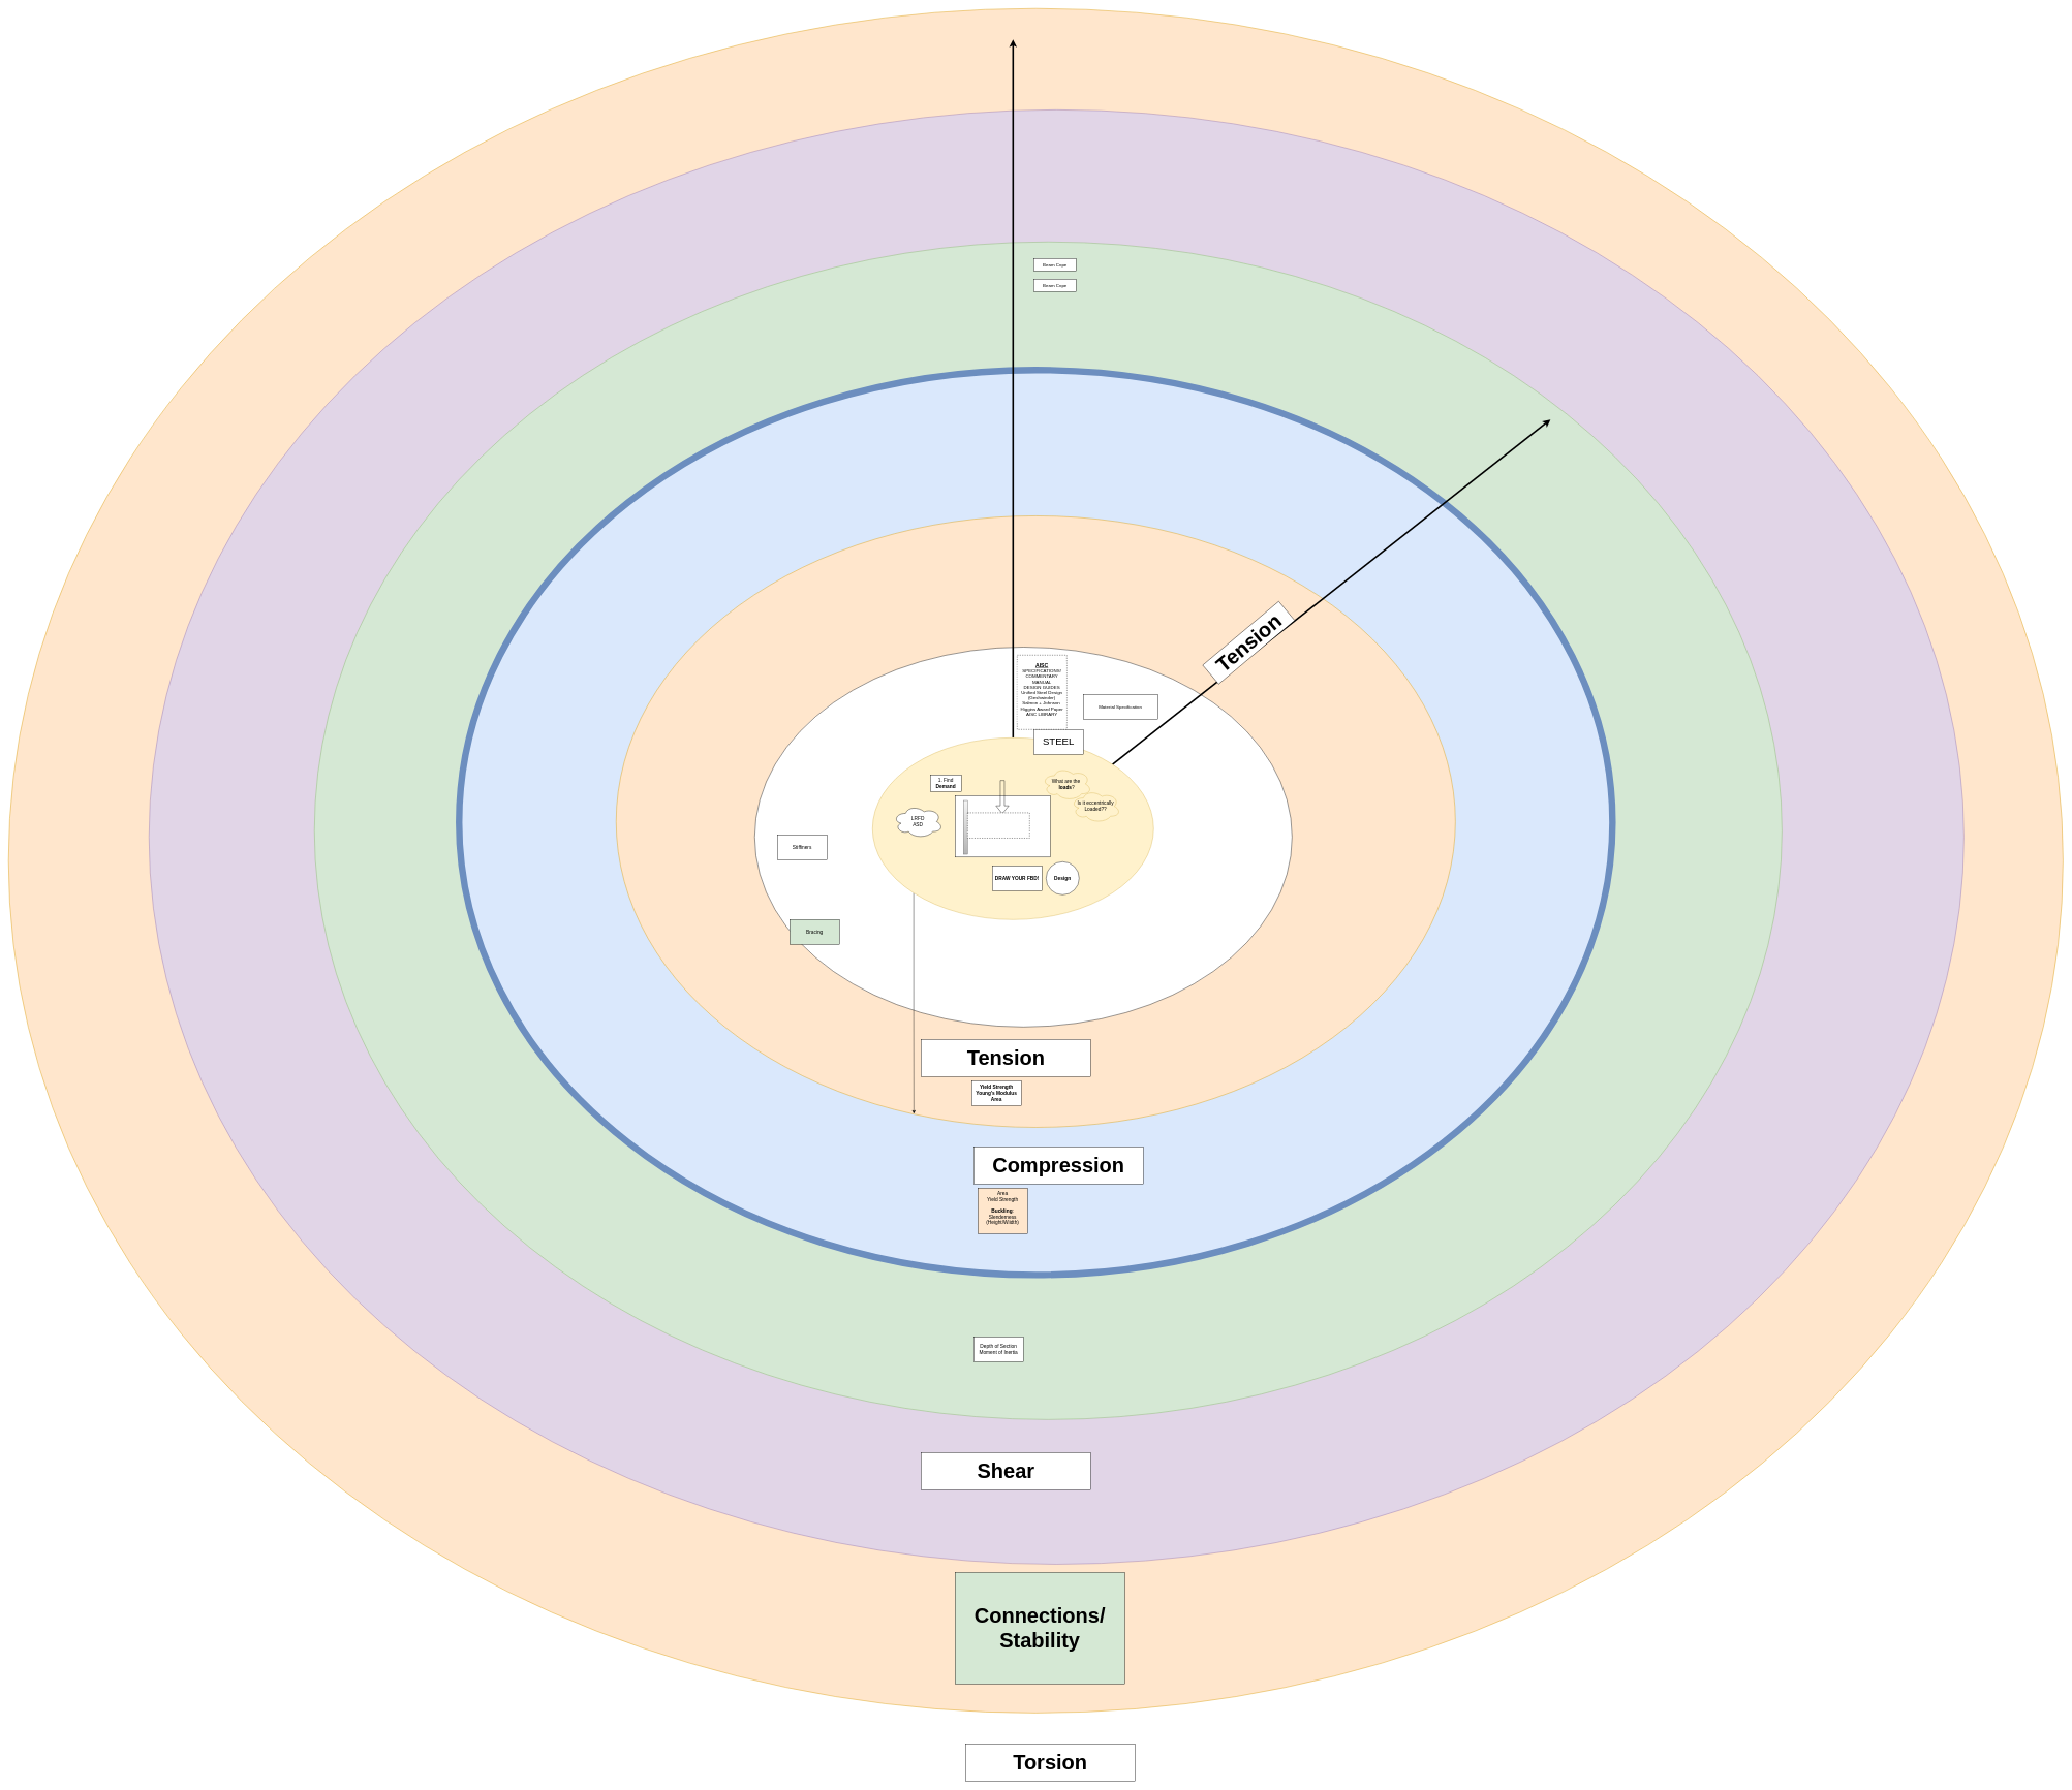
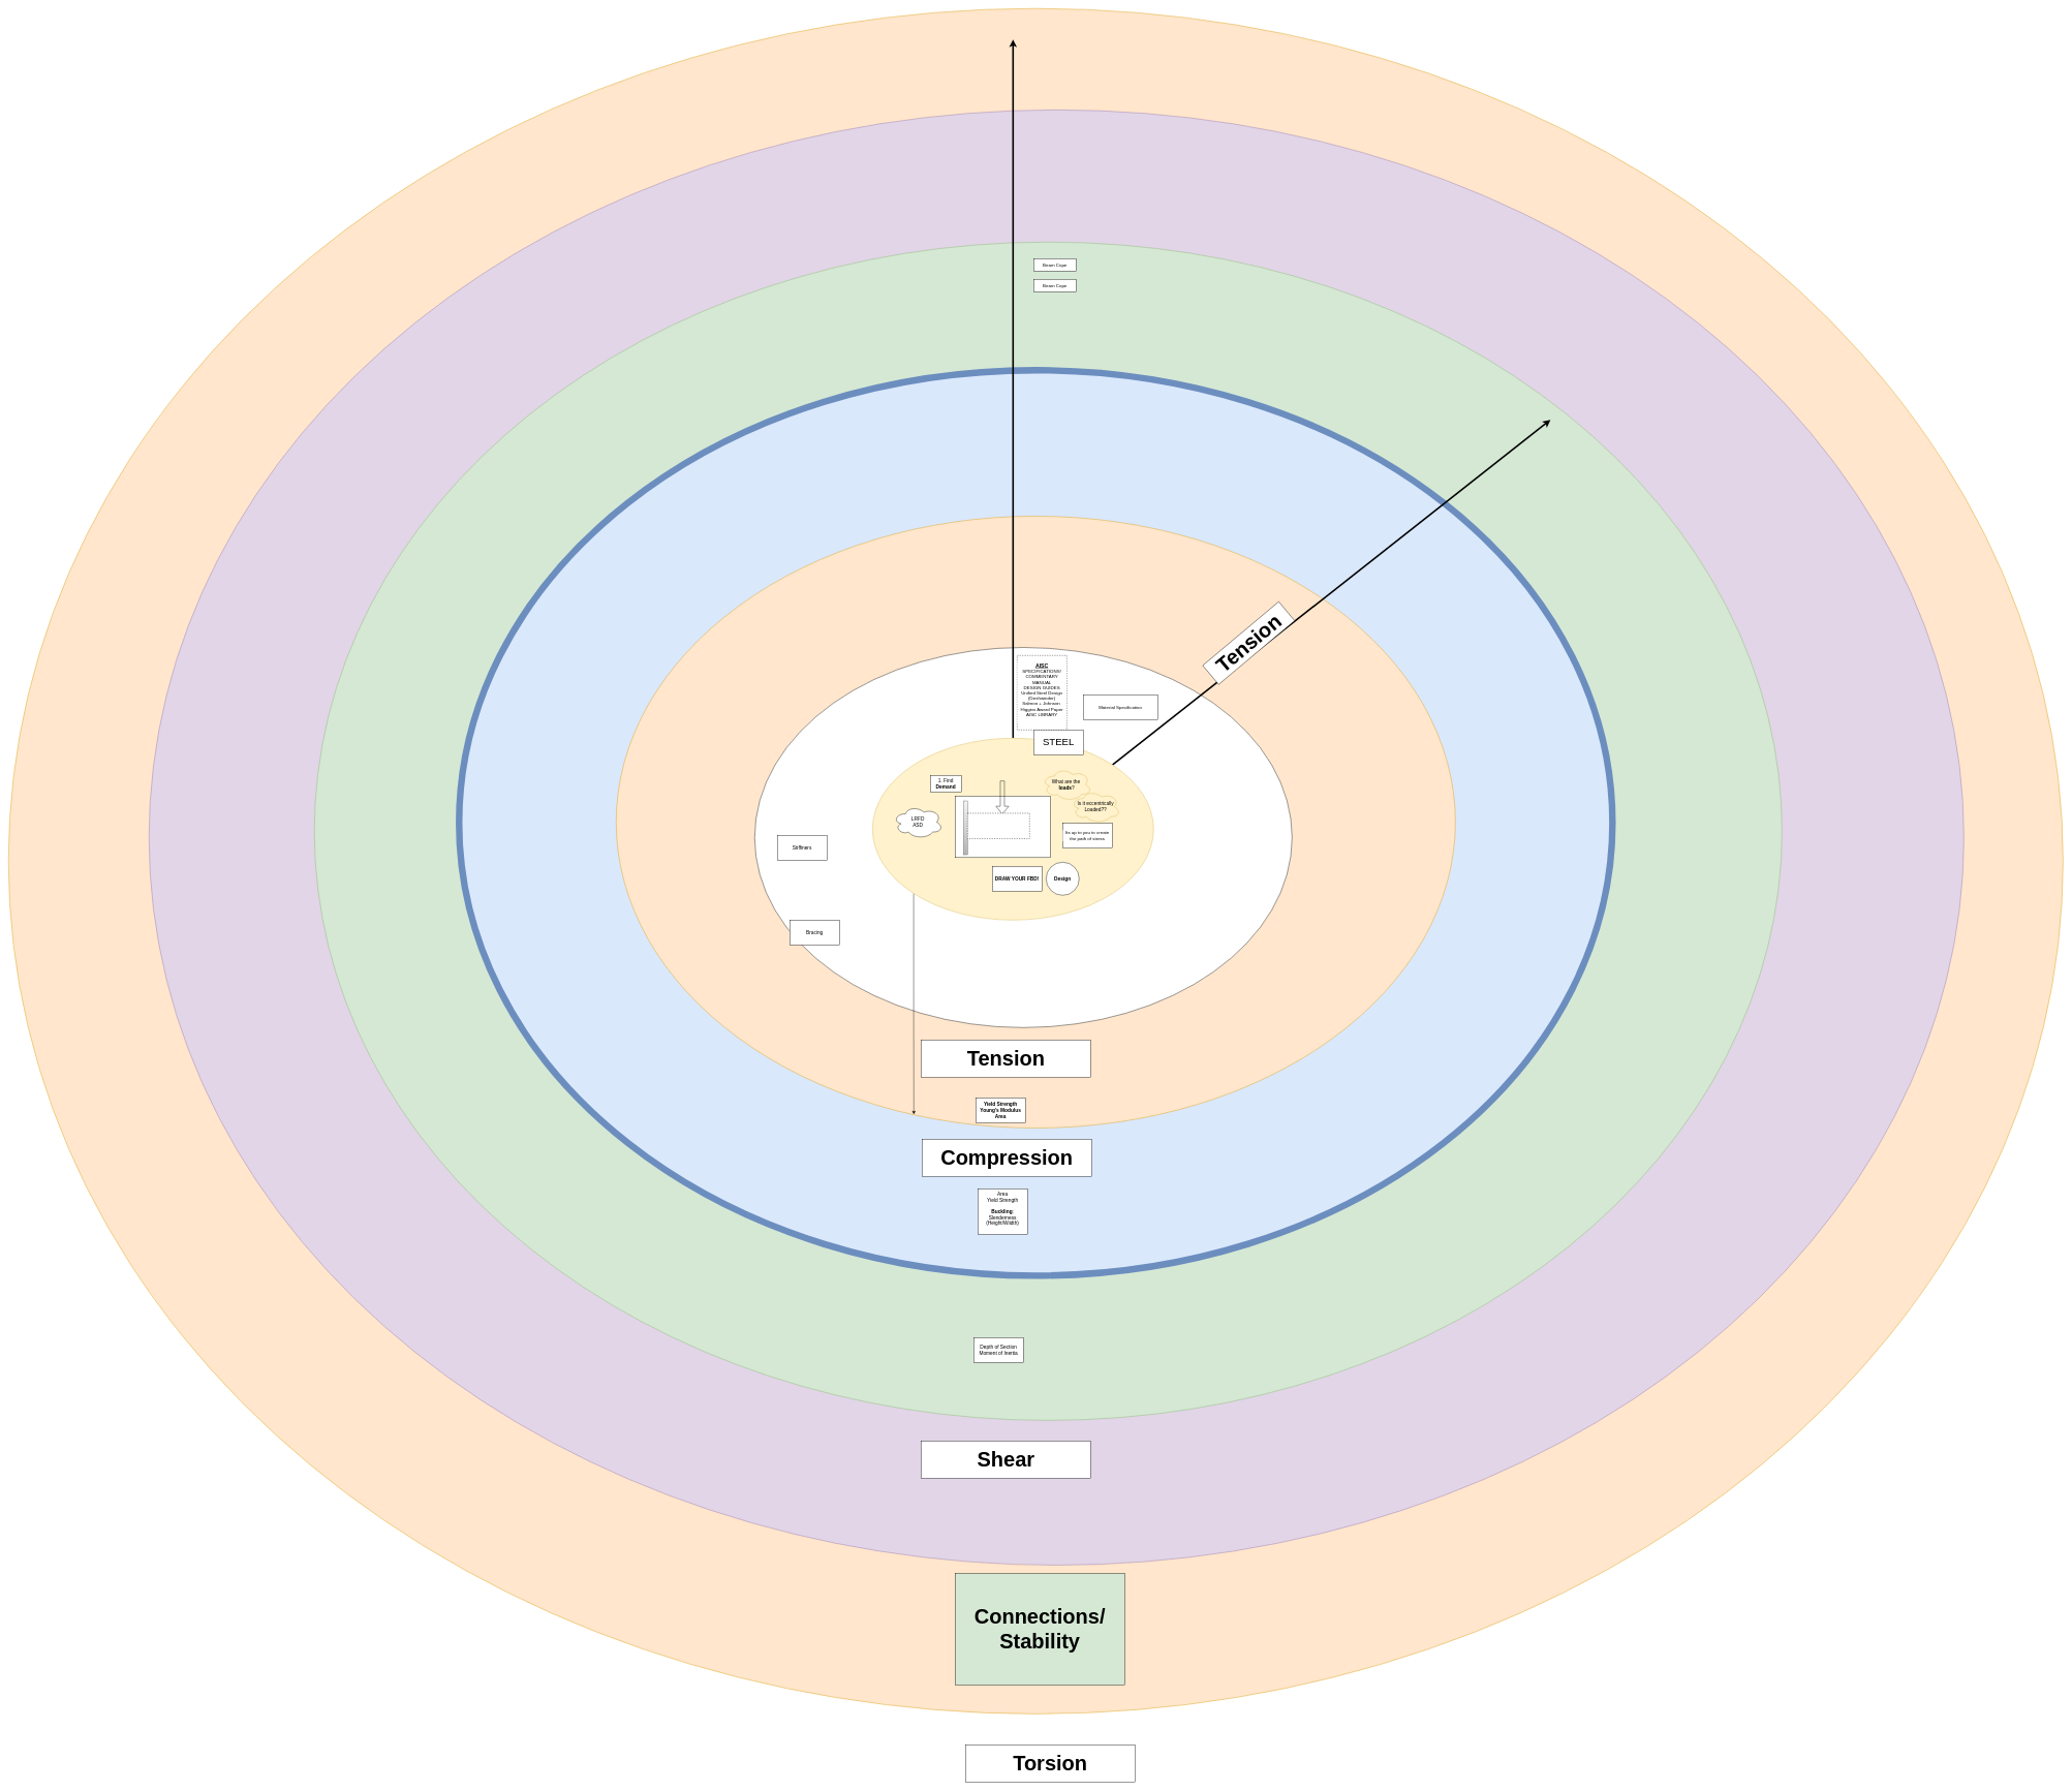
+ <mxCell id="18" value="Its up to you to create the path of stress" style="whiteSpace=wrap;html=1;fontFamily=Helvetica;fontSize=11;fontColor=default;labelBackgroundColor=default;" parent="1" vertex="1"><mxGeometry x="2570" y="1990.88" width="120" height="60" as="geometry" /></mxCell>
- <mxCell id="27" value="Bracing" style="whiteSpace=wrap;html=1;fillColor=#d5e8d4;" parent="1" vertex="1"><mxGeometry x="1910" y="2225" width="120" height="60" as="geometry" /></mxCell>
+ <mxCell id="27" value="Bracing" style="whiteSpace=wrap;html=1;" parent="1" vertex="1"><mxGeometry x="1910" y="2225" width="120" height="60" as="geometry" /></mxCell>
- <mxCell id="21" value="&lt;b&gt;Yield Strength&lt;/b&gt;&lt;div&gt;&lt;b&gt;Young's Modulus&lt;/b&gt;&lt;/div&gt;&lt;div&gt;&lt;b&gt;Area&lt;/b&gt;&lt;/div&gt;" style="whiteSpace=wrap;html=1;" parent="1" vertex="1"><mxGeometry x="2350" y="2615" width="120" height="60" as="geometry" /></mxCell>
+ <mxCell id="21" value="&lt;b&gt;Yield Strength&lt;/b&gt;&lt;div&gt;&lt;b&gt;Young's Modulus&lt;/b&gt;&lt;/div&gt;&lt;div&gt;&lt;b&gt;Area&lt;/b&gt;&lt;/div&gt;" style="whiteSpace=wrap;html=1;" parent="1" vertex="1"><mxGeometry x="2360" y="2655" width="120" height="60" as="geometry" /></mxCell>
- <mxCell id="32" value="&lt;b&gt;Compression&lt;/b&gt;" style="rounded=0;whiteSpace=wrap;html=1;fontSize=50;" vertex="1" parent="1"><mxGeometry x="2355" y="2775" width="410" height="90" as="geometry" /></mxCell>
+ <mxCell id="32" value="&lt;b&gt;Compression&lt;/b&gt;" style="rounded=0;whiteSpace=wrap;html=1;fontSize=50;" vertex="1" parent="1"><mxGeometry x="2230" y="2755" width="410" height="90" as="geometry" /></mxCell>
- <mxCell id="22" value="Area&lt;div&gt;Yield Strength&lt;div&gt;&lt;br&gt;&lt;/div&gt;&lt;div&gt;&lt;b&gt;Buckling&lt;/b&gt;:&lt;/div&gt;&lt;div&gt;Slenderness (Height/Wiidth)&lt;/div&gt;&lt;div&gt;&lt;br&gt;&lt;/div&gt;&lt;/div&gt;" style="whiteSpace=wrap;html=1;fillColor=#ffe6cc;" parent="1" vertex="1"><mxGeometry x="2365" y="2875" width="120" height="110" as="geometry" /></mxCell>
+ <mxCell id="22" value="Area&lt;div&gt;Yield Strength&lt;div&gt;&lt;br&gt;&lt;/div&gt;&lt;div&gt;&lt;b&gt;Buckling&lt;/b&gt;:&lt;/div&gt;&lt;div&gt;Slenderness (Height/Wiidth)&lt;/div&gt;&lt;div&gt;&lt;br&gt;&lt;/div&gt;&lt;/div&gt;" style="whiteSpace=wrap;html=1;" parent="1" vertex="1"><mxGeometry x="2365" y="2875" width="120" height="110" as="geometry" /></mxCell>
- <mxCell id="33" value="&lt;b&gt;Shear&lt;/b&gt;" style="rounded=0;whiteSpace=wrap;html=1;fontSize=50;" vertex="1" parent="1"><mxGeometry x="2227.5" y="3515" width="410" height="90" as="geometry" /></mxCell>
+ <mxCell id="33" value="&lt;b&gt;Shear&lt;/b&gt;" style="rounded=0;whiteSpace=wrap;html=1;fontSize=50;" vertex="1" parent="1"><mxGeometry x="2227.5" y="3485" width="410" height="90" as="geometry" /></mxCell>
